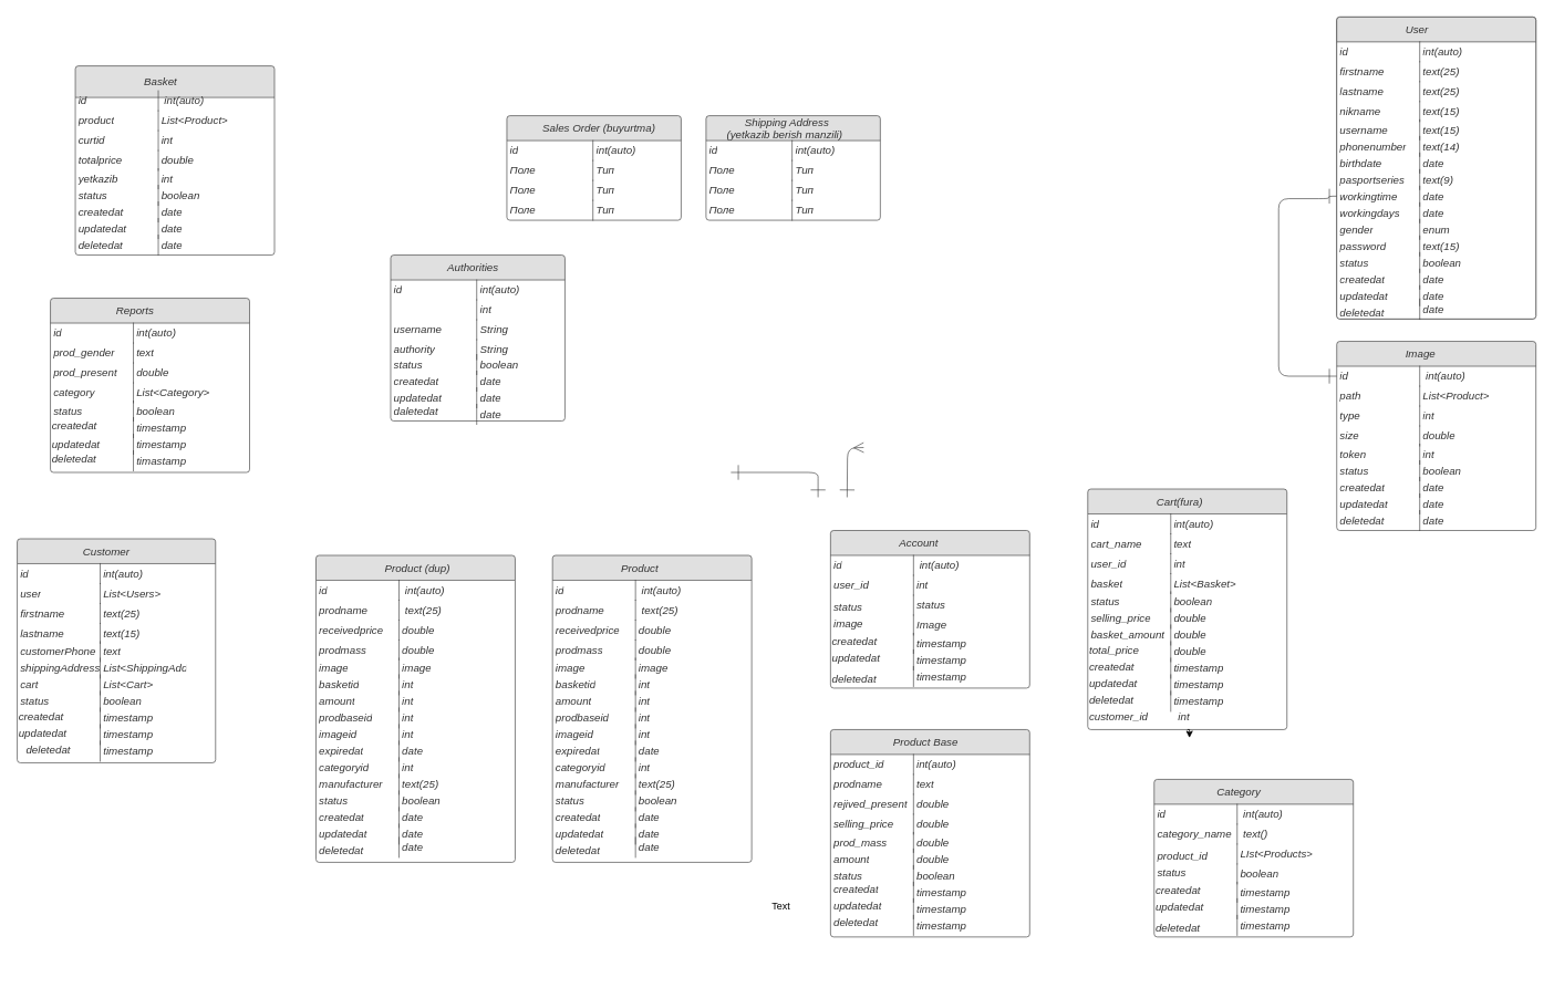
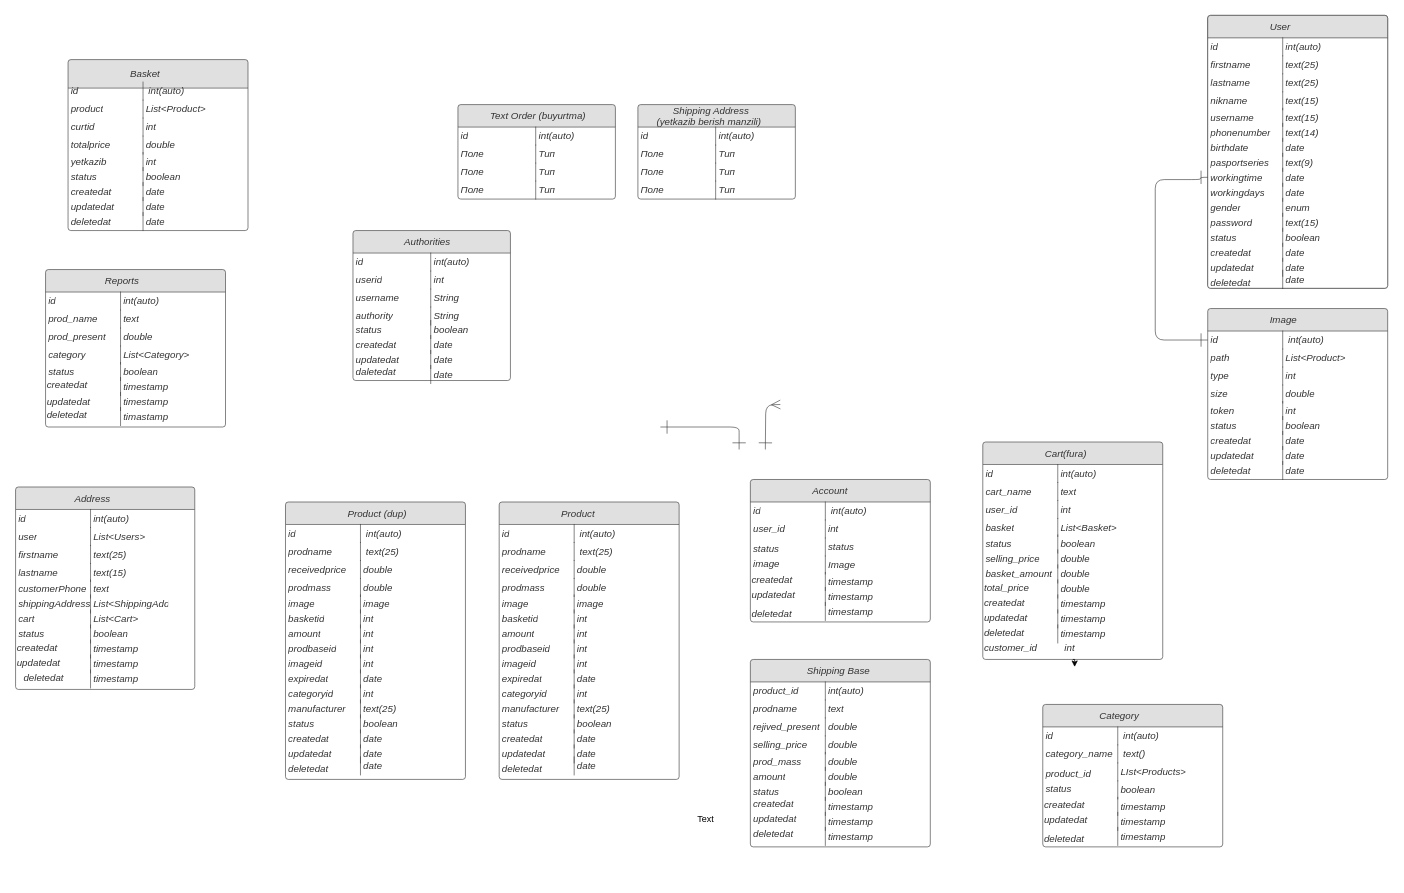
- <mxCell id="62" value="&amp;nbsp; &amp;nbsp; &amp;nbsp; &amp;nbsp; &amp;nbsp; &amp;nbsp;&amp;nbsp;Sales Order (buyurtma)" style="html=1;overflow=block;blockSpacing=1;swimlane;resizeParent=1;resizeParentMax=0;resizeLast=0;collapsible=0;marginBottom=0;swimlaneFillColor=#ffffff;startSize=30;whiteSpace=wrap;fontSize=13;fontColor=#333333;fontStyle=2;align=left;fillColor=#e0e0e0;spacing=0;strokeColor=#333333;strokeOpacity=100;fillOpacity=100;rounded=1;absoluteArcSize=1;arcSize=7.5;strokeWidth=0.8;" parent="1" vertex="1"><mxGeometry x="610" y="139" width="210" height="126" as="geometry" /></mxCell>
+ <mxCell id="62" value="&amp;nbsp; &amp;nbsp; &amp;nbsp; &amp;nbsp; &amp;nbsp; &amp;nbsp;&amp;nbsp;Text Order (buyurtma)" style="html=1;overflow=block;blockSpacing=1;swimlane;resizeParent=1;resizeParentMax=0;resizeLast=0;collapsible=0;marginBottom=0;swimlaneFillColor=#ffffff;startSize=30;whiteSpace=wrap;fontSize=13;fontColor=#333333;fontStyle=2;align=left;fillColor=#e0e0e0;spacing=0;strokeColor=#333333;strokeOpacity=100;fillOpacity=100;rounded=1;absoluteArcSize=1;arcSize=7.5;strokeWidth=0.8;" parent="1" vertex="1"><mxGeometry x="610" y="139" width="210" height="126" as="geometry" /></mxCell>
+ <mxCell id="48" value="userid" style="strokeColor=none;part=1;resizeHeight=0;align=left;verticalAlign=top;spacingLeft=4;spacingRight=4;overflow=hidden;rotatable=0;points=[[0,0.5],[1,0.5]];portConstraint=eastwest;swimlaneFillColor=#ffffff;whiteSpace=wrap;fontSize=13;fontColor=#333333;fontStyle=2;fillColor=none;strokeOpacity=100;fillOpacity=100;spacing=0;rounded=1;absoluteArcSize=1;arcSize=7.5;strokeWidth=0.8;" parent="45" vertex="1"><mxGeometry y="54" width="103.71" height="24" as="geometry" /></mxCell>
- <mxCell id="206" value="prod_gender" style="strokeColor=none;part=1;resizeHeight=0;align=left;verticalAlign=top;spacingLeft=4;spacingRight=4;overflow=hidden;rotatable=0;points=[[0,0.5],[1,0.5]];portConstraint=eastwest;swimlaneFillColor=#ffffff;whiteSpace=wrap;fontSize=13;fontColor=#333333;fontStyle=2;fillColor=none;strokeOpacity=100;fillOpacity=100;spacing=0;rounded=1;absoluteArcSize=1;arcSize=7.5;strokeWidth=0.8;" parent="203" vertex="1"><mxGeometry y="54" width="103.71" height="24" as="geometry" /></mxCell>
+ <mxCell id="206" value="prod_name" style="strokeColor=none;part=1;resizeHeight=0;align=left;verticalAlign=top;spacingLeft=4;spacingRight=4;overflow=hidden;rotatable=0;points=[[0,0.5],[1,0.5]];portConstraint=eastwest;swimlaneFillColor=#ffffff;whiteSpace=wrap;fontSize=13;fontColor=#333333;fontStyle=2;fillColor=none;strokeOpacity=100;fillOpacity=100;spacing=0;rounded=1;absoluteArcSize=1;arcSize=7.5;strokeWidth=0.8;" parent="203" vertex="1"><mxGeometry y="54" width="103.71" height="24" as="geometry" /></mxCell>
- <mxCell id="306" value="&amp;nbsp; &amp;nbsp; &amp;nbsp; &amp;nbsp; &amp;nbsp; &amp;nbsp; &amp;nbsp; &amp;nbsp; &amp;nbsp; &amp;nbsp; &amp;nbsp; Customer" style="html=1;overflow=block;blockSpacing=1;swimlane;resizeParent=1;resizeParentMax=0;resizeLast=0;collapsible=0;marginBottom=0;swimlaneFillColor=#ffffff;startSize=30;whiteSpace=wrap;fontSize=13;fontColor=#333333;fontStyle=2;align=left;fillColor=#e0e0e0;spacing=0;strokeColor=#333333;strokeOpacity=100;fillOpacity=100;rounded=1;absoluteArcSize=1;arcSize=7.5;strokeWidth=0.8;" parent="1" vertex="1"><mxGeometry x="20" y="649" width="239" height="270" as="geometry" /></mxCell>
+ <mxCell id="306" value="&amp;nbsp; &amp;nbsp; &amp;nbsp; &amp;nbsp; &amp;nbsp; &amp;nbsp; &amp;nbsp; &amp;nbsp; &amp;nbsp; &amp;nbsp; &amp;nbsp; Address" style="html=1;overflow=block;blockSpacing=1;swimlane;resizeParent=1;resizeParentMax=0;resizeLast=0;collapsible=0;marginBottom=0;swimlaneFillColor=#ffffff;startSize=30;whiteSpace=wrap;fontSize=13;fontColor=#333333;fontStyle=2;align=left;fillColor=#e0e0e0;spacing=0;strokeColor=#333333;strokeOpacity=100;fillOpacity=100;rounded=1;absoluteArcSize=1;arcSize=7.5;strokeWidth=0.8;" parent="1" vertex="1"><mxGeometry x="20" y="649" width="239" height="270" as="geometry" /></mxCell>
- <mxCell id="239" value="&amp;nbsp; &amp;nbsp; &amp;nbsp; &amp;nbsp; &amp;nbsp; &amp;nbsp; &amp;nbsp; &amp;nbsp; &amp;nbsp; &amp;nbsp; &amp;nbsp;Product Base" style="html=1;overflow=block;blockSpacing=1;swimlane;resizeParent=1;resizeParentMax=0;resizeLast=0;collapsible=0;marginBottom=0;swimlaneFillColor=#ffffff;startSize=30;whiteSpace=wrap;fontSize=13;fontColor=#333333;fontStyle=2;align=left;fillColor=#e0e0e0;spacing=0;strokeColor=#333333;strokeOpacity=100;fillOpacity=100;rounded=1;absoluteArcSize=1;arcSize=7.5;strokeWidth=0.8;" parent="1" vertex="1"><mxGeometry x="1000" y="879" width="240" height="250" as="geometry" /></mxCell>
+ <mxCell id="239" value="&amp;nbsp; &amp;nbsp; &amp;nbsp; &amp;nbsp; &amp;nbsp; &amp;nbsp; &amp;nbsp; &amp;nbsp; &amp;nbsp; &amp;nbsp; &amp;nbsp;Shipping Base" style="html=1;overflow=block;blockSpacing=1;swimlane;resizeParent=1;resizeParentMax=0;resizeLast=0;collapsible=0;marginBottom=0;swimlaneFillColor=#ffffff;startSize=30;whiteSpace=wrap;fontSize=13;fontColor=#333333;fontStyle=2;align=left;fillColor=#e0e0e0;spacing=0;strokeColor=#333333;strokeOpacity=100;fillOpacity=100;rounded=1;absoluteArcSize=1;arcSize=7.5;strokeWidth=0.8;" parent="1" vertex="1"><mxGeometry x="1000" y="879" width="240" height="250" as="geometry" /></mxCell>
